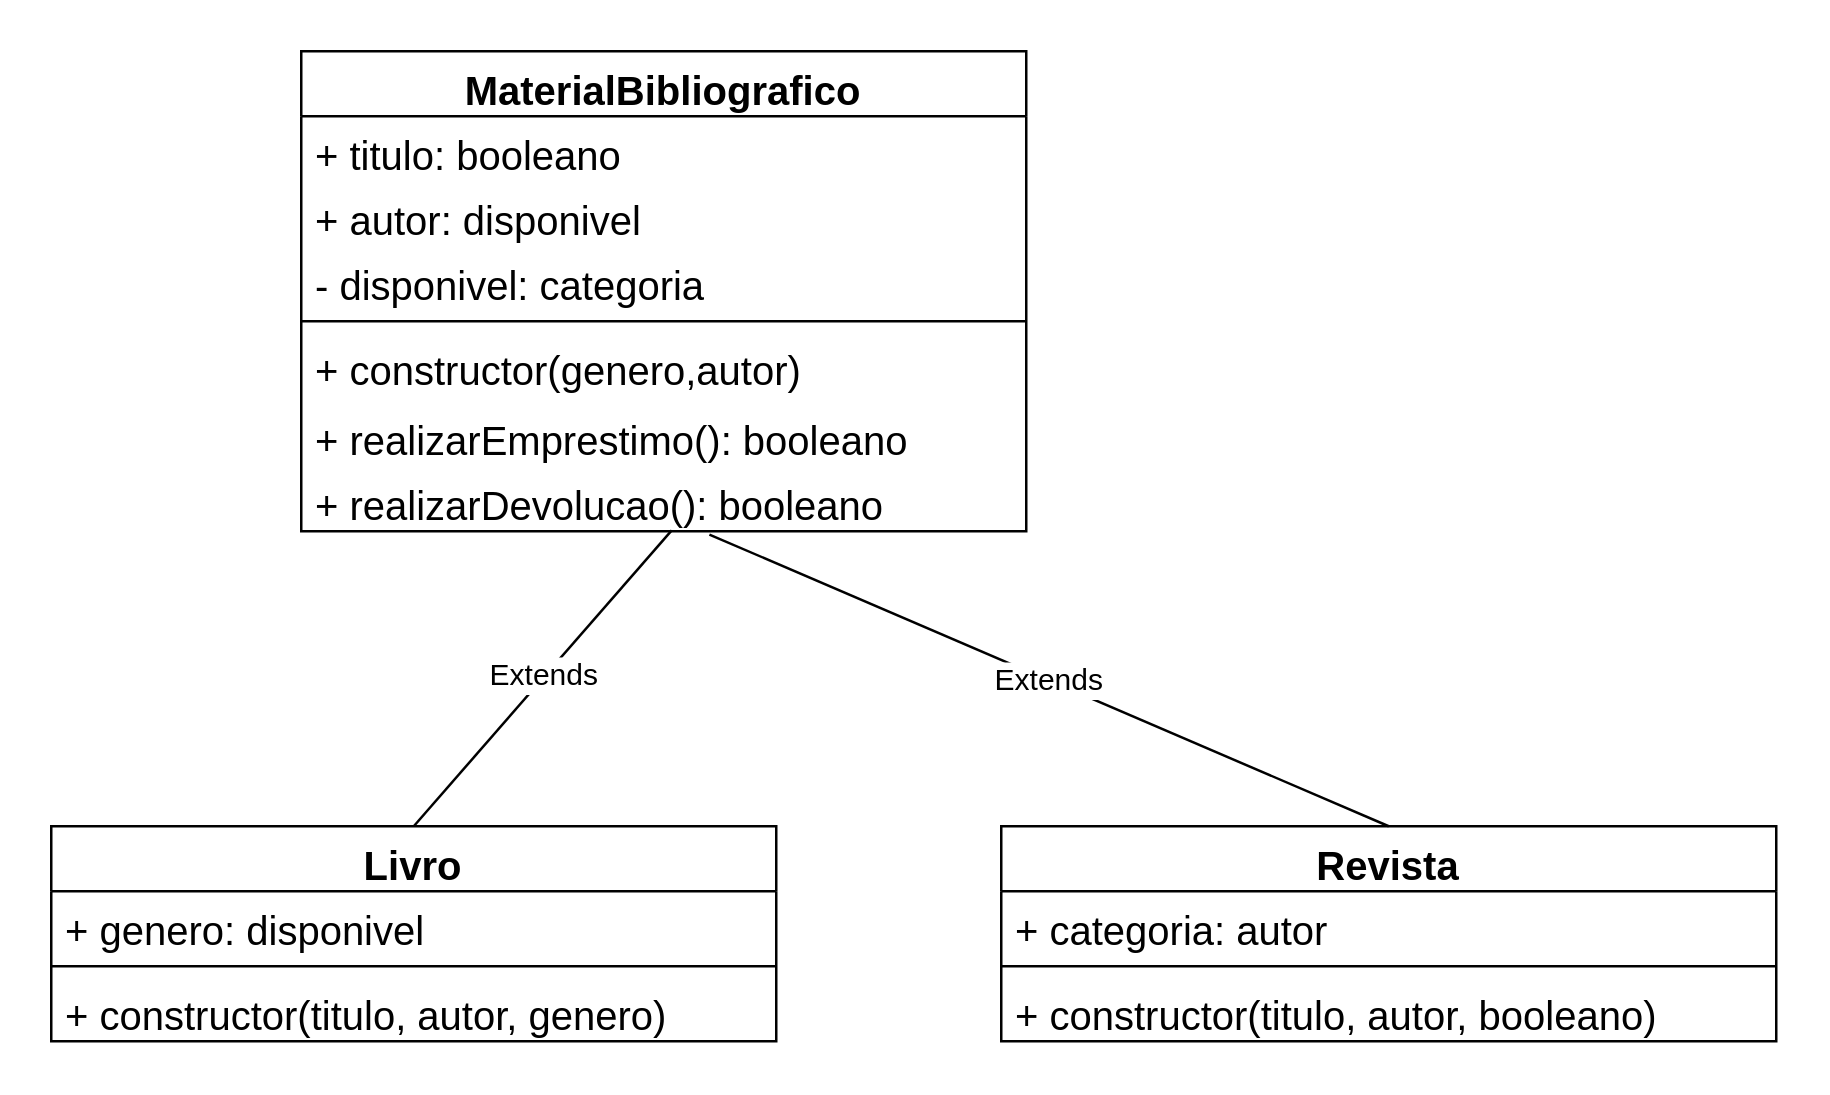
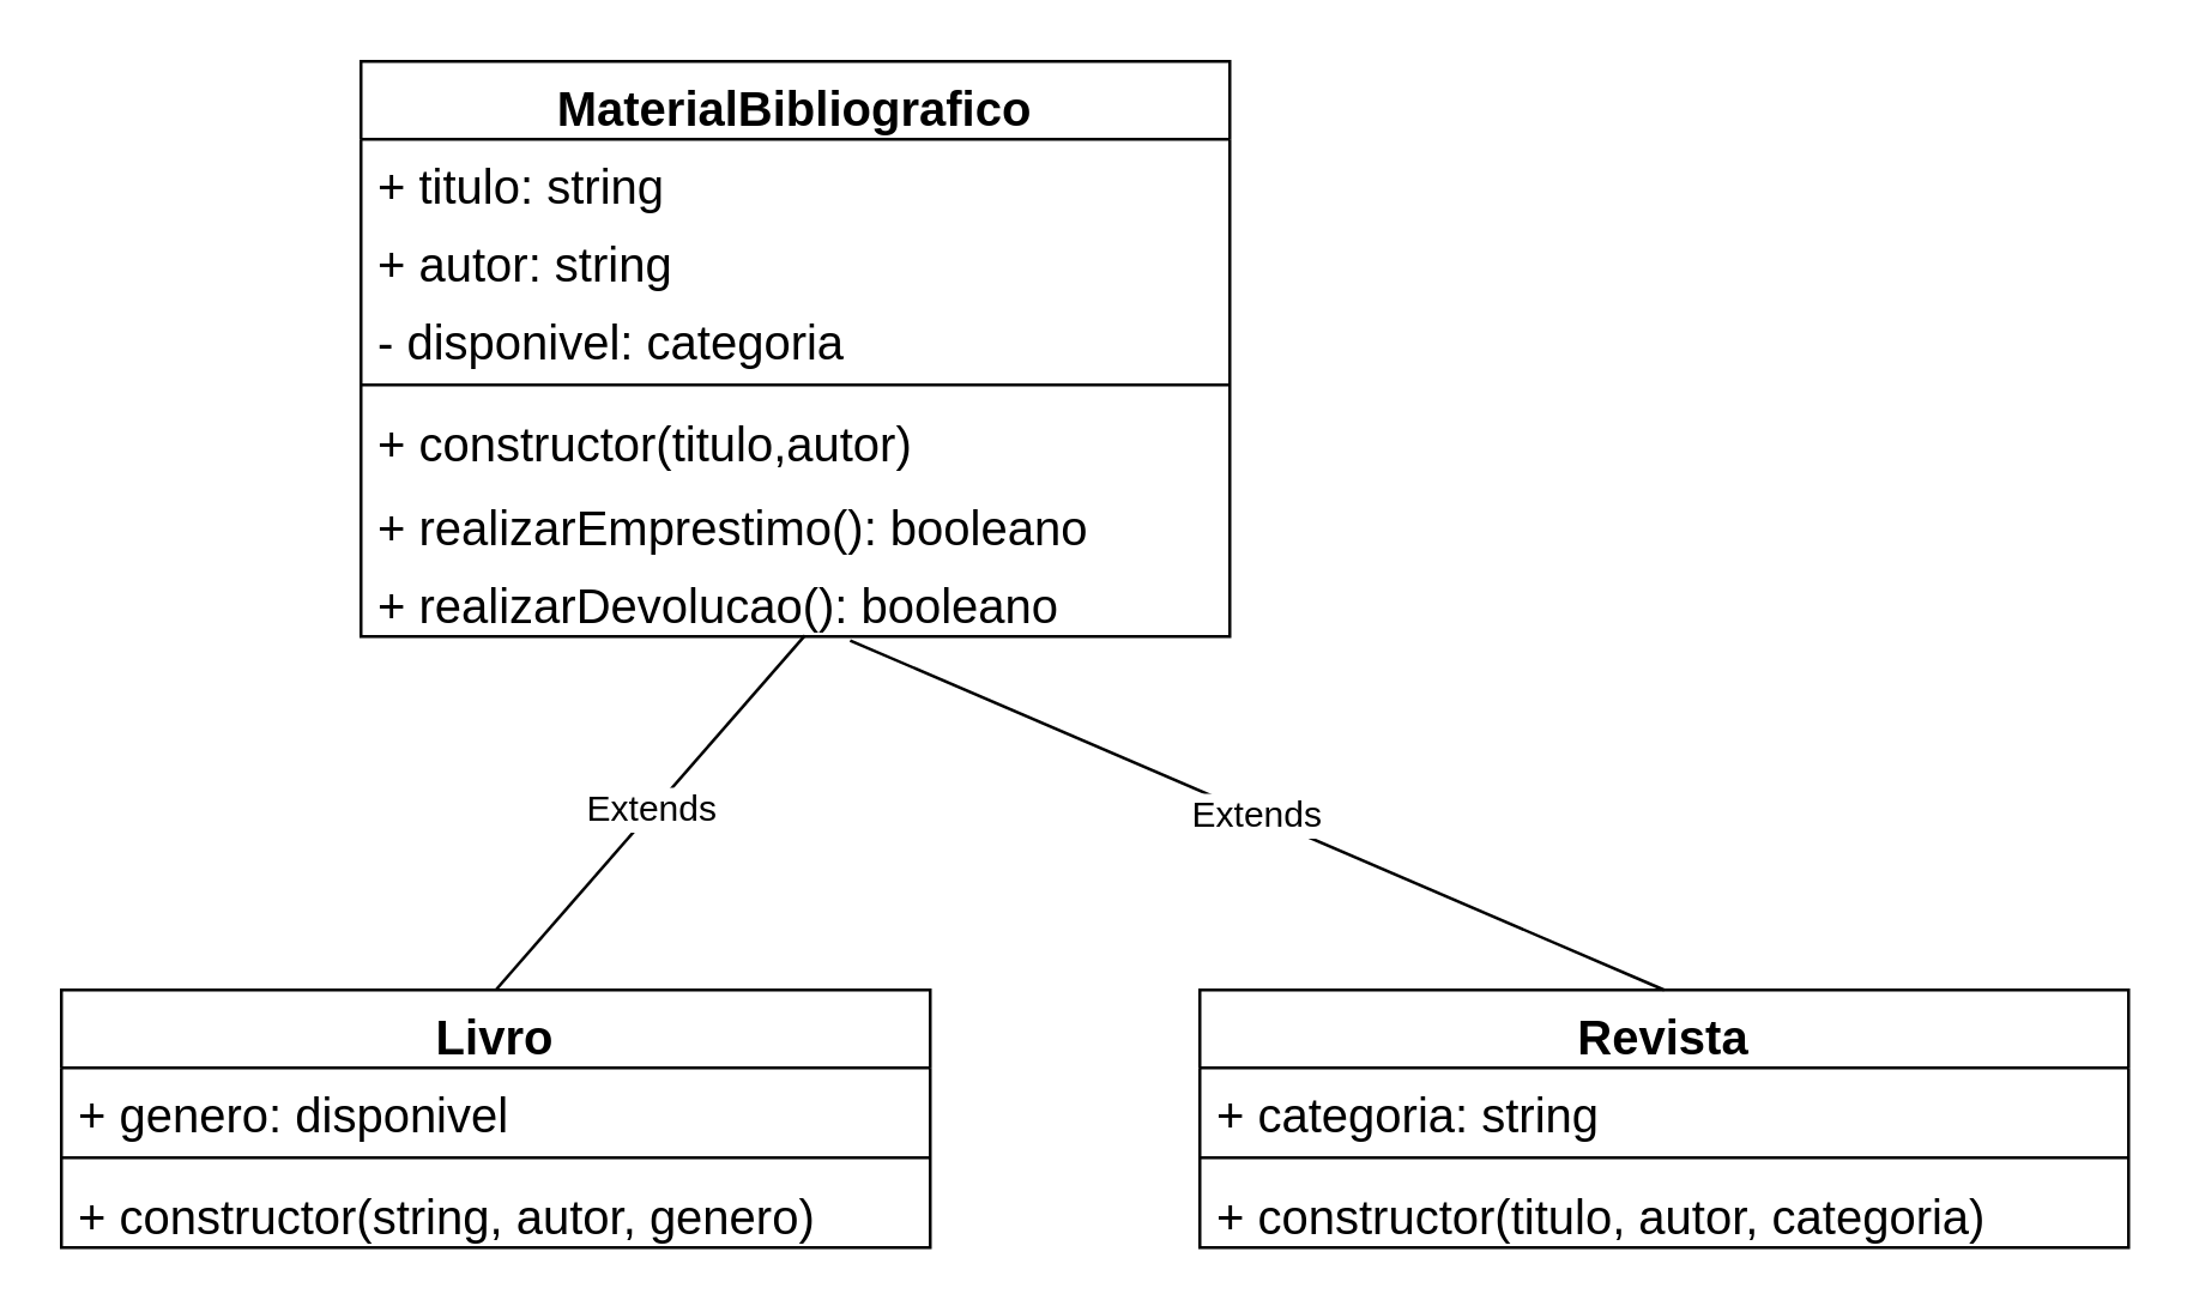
- <mxCell id="3" value="+ titulo: booleano" style="text;strokeColor=none;fillColor=none;align=left;verticalAlign=top;spacingLeft=4;spacingRight=4;overflow=hidden;rotatable=0;points=[[0,0.5],[1,0.5]];portConstraint=eastwest;whiteSpace=wrap;html=1;fontSize=16;" parent="2" vertex="1"><mxGeometry y="26" width="290" height="26" as="geometry" /></mxCell>
+ <mxCell id="3" value="+ titulo: string" style="text;strokeColor=none;fillColor=none;align=left;verticalAlign=top;spacingLeft=4;spacingRight=4;overflow=hidden;rotatable=0;points=[[0,0.5],[1,0.5]];portConstraint=eastwest;whiteSpace=wrap;html=1;fontSize=16;" parent="2" vertex="1"><mxGeometry y="26" width="290" height="26" as="geometry" /></mxCell>
- <mxCell id="4" value="+ autor: disponivel" style="text;strokeColor=none;fillColor=none;align=left;verticalAlign=top;spacingLeft=4;spacingRight=4;overflow=hidden;rotatable=0;points=[[0,0.5],[1,0.5]];portConstraint=eastwest;whiteSpace=wrap;html=1;fontSize=16;" parent="2" vertex="1"><mxGeometry y="52" width="290" height="26" as="geometry" /></mxCell>
+ <mxCell id="4" value="+ autor: string" style="text;strokeColor=none;fillColor=none;align=left;verticalAlign=top;spacingLeft=4;spacingRight=4;overflow=hidden;rotatable=0;points=[[0,0.5],[1,0.5]];portConstraint=eastwest;whiteSpace=wrap;html=1;fontSize=16;" parent="2" vertex="1"><mxGeometry y="52" width="290" height="26" as="geometry" /></mxCell>
- <mxCell id="7" value="+ constructor(genero,autor)" style="text;strokeColor=none;fillColor=none;align=left;verticalAlign=top;spacingLeft=4;spacingRight=4;overflow=hidden;rotatable=0;points=[[0,0.5],[1,0.5]];portConstraint=eastwest;whiteSpace=wrap;html=1;fontSize=16;" parent="2" vertex="1"><mxGeometry y="112" width="290" height="28" as="geometry" /></mxCell>
+ <mxCell id="7" value="+ constructor(titulo,autor)" style="text;strokeColor=none;fillColor=none;align=left;verticalAlign=top;spacingLeft=4;spacingRight=4;overflow=hidden;rotatable=0;points=[[0,0.5],[1,0.5]];portConstraint=eastwest;whiteSpace=wrap;html=1;fontSize=16;" parent="2" vertex="1"><mxGeometry y="112" width="290" height="28" as="geometry" /></mxCell>
- <mxCell id="16" value="+ categoria: autor" style="text;strokeColor=none;fillColor=none;align=left;verticalAlign=top;spacingLeft=4;spacingRight=4;overflow=hidden;rotatable=0;points=[[0,0.5],[1,0.5]];portConstraint=eastwest;whiteSpace=wrap;html=1;fontSize=16;" parent="15" vertex="1"><mxGeometry y="26" width="310" height="26" as="geometry" /></mxCell>
+ <mxCell id="16" value="+ categoria: string" style="text;strokeColor=none;fillColor=none;align=left;verticalAlign=top;spacingLeft=4;spacingRight=4;overflow=hidden;rotatable=0;points=[[0,0.5],[1,0.5]];portConstraint=eastwest;whiteSpace=wrap;html=1;fontSize=16;" parent="15" vertex="1"><mxGeometry y="26" width="310" height="26" as="geometry" /></mxCell>
- <mxCell id="13" value="+ constructor(titulo, autor, genero)" style="text;strokeColor=none;fillColor=none;align=left;verticalAlign=top;spacingLeft=4;spacingRight=4;overflow=hidden;rotatable=0;points=[[0,0.5],[1,0.5]];portConstraint=eastwest;whiteSpace=wrap;html=1;fontSize=16;" parent="10" vertex="1"><mxGeometry y="60" width="290" height="26" as="geometry" /></mxCell>
+ <mxCell id="13" value="+ constructor(string, autor, genero)" style="text;strokeColor=none;fillColor=none;align=left;verticalAlign=top;spacingLeft=4;spacingRight=4;overflow=hidden;rotatable=0;points=[[0,0.5],[1,0.5]];portConstraint=eastwest;whiteSpace=wrap;html=1;fontSize=16;" parent="10" vertex="1"><mxGeometry y="60" width="290" height="26" as="geometry" /></mxCell>
- <mxCell id="18" value="+ constructor(titulo, autor, booleano)" style="text;strokeColor=none;fillColor=none;align=left;verticalAlign=top;spacingLeft=4;spacingRight=4;overflow=hidden;rotatable=0;points=[[0,0.5],[1,0.5]];portConstraint=eastwest;whiteSpace=wrap;html=1;fontSize=16;" parent="15" vertex="1"><mxGeometry y="60" width="310" height="26" as="geometry" /></mxCell>
+ <mxCell id="18" value="+ constructor(titulo, autor, categoria)" style="text;strokeColor=none;fillColor=none;align=left;verticalAlign=top;spacingLeft=4;spacingRight=4;overflow=hidden;rotatable=0;points=[[0,0.5],[1,0.5]];portConstraint=eastwest;whiteSpace=wrap;html=1;fontSize=16;" parent="15" vertex="1"><mxGeometry y="60" width="310" height="26" as="geometry" /></mxCell>
